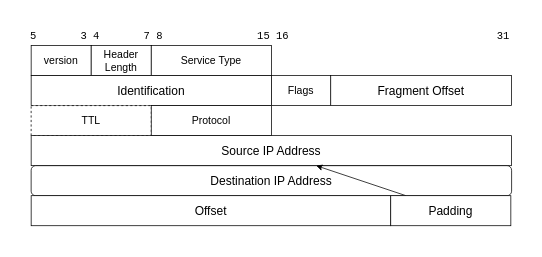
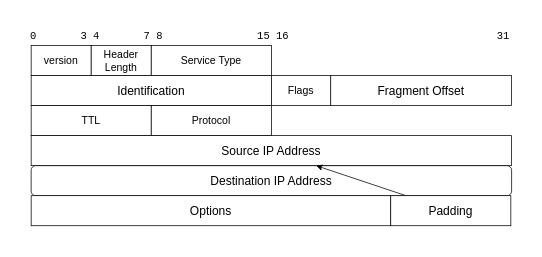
- <mxCell id="6" value="&lt;font style=&quot;font-size: 14px&quot; face=&quot;Courier New&quot; color=&quot;#000000&quot;&gt;5&amp;nbsp; &amp;nbsp; &amp;nbsp; &amp;nbsp;3 4&amp;nbsp; &amp;nbsp; &amp;nbsp; &amp;nbsp;7 8&amp;nbsp; &amp;nbsp; &amp;nbsp; &amp;nbsp; &amp;nbsp; &amp;nbsp; &amp;nbsp; &amp;nbsp;15 16&amp;nbsp; &amp;nbsp; &amp;nbsp; &amp;nbsp; &amp;nbsp; &amp;nbsp; &amp;nbsp; &amp;nbsp; &amp;nbsp; &amp;nbsp; &amp;nbsp; &amp;nbsp; &amp;nbsp; &amp;nbsp; &amp;nbsp; &amp;nbsp; &amp;nbsp;31&lt;/font&gt;" style="text;html=1;align=left;verticalAlign=middle;resizable=0;points=[];autosize=1;strokeColor=none;fillColor=none;" vertex="1" parent="1"><mxGeometry x="38" y="38" width="650" height="20" as="geometry" /></mxCell>
+ <mxCell id="6" value="&lt;font style=&quot;font-size: 14px&quot; face=&quot;Courier New&quot; color=&quot;#000000&quot;&gt;0&amp;nbsp; &amp;nbsp; &amp;nbsp; &amp;nbsp;3 4&amp;nbsp; &amp;nbsp; &amp;nbsp; &amp;nbsp;7 8&amp;nbsp; &amp;nbsp; &amp;nbsp; &amp;nbsp; &amp;nbsp; &amp;nbsp; &amp;nbsp; &amp;nbsp;15 16&amp;nbsp; &amp;nbsp; &amp;nbsp; &amp;nbsp; &amp;nbsp; &amp;nbsp; &amp;nbsp; &amp;nbsp; &amp;nbsp; &amp;nbsp; &amp;nbsp; &amp;nbsp; &amp;nbsp; &amp;nbsp; &amp;nbsp; &amp;nbsp; &amp;nbsp;31&lt;/font&gt;" style="text;html=1;align=left;verticalAlign=middle;resizable=0;points=[];autosize=1;strokeColor=none;fillColor=none;" vertex="1" parent="1"><mxGeometry x="38" y="38" width="650" height="20" as="geometry" /></mxCell>
- <mxCell id="9" value="&lt;font style=&quot;font-size: 14px&quot;&gt;TTL&lt;/font&gt;" style="rounded=0;whiteSpace=wrap;html=1;fillColor=#FFFFFF;strokeColor=#000000;fontColor=#000000;dashed=1;" vertex="1" parent="1"><mxGeometry x="41" y="140" width="160" height="40" as="geometry" /></mxCell>
+ <mxCell id="9" value="&lt;font style=&quot;font-size: 14px&quot;&gt;TTL&lt;/font&gt;" style="rounded=0;whiteSpace=wrap;html=1;fillColor=#FFFFFF;strokeColor=#000000;fontColor=#000000;" vertex="1" parent="1"><mxGeometry x="41" y="140" width="160" height="40" as="geometry" /></mxCell>
- <mxCell id="13" value="&lt;font size=&quot;3&quot;&gt;Offset&lt;/font&gt;" style="rounded=0;whiteSpace=wrap;html=1;fillColor=#FFFFFF;strokeColor=#000000;fontColor=#000000;" vertex="1" parent="1"><mxGeometry x="41" y="260" width="479" height="40" as="geometry" /></mxCell>
+ <mxCell id="13" value="&lt;font size=&quot;3&quot;&gt;Options&lt;/font&gt;" style="rounded=0;whiteSpace=wrap;html=1;fillColor=#FFFFFF;strokeColor=#000000;fontColor=#000000;" vertex="1" parent="1"><mxGeometry x="41" y="260" width="479" height="40" as="geometry" /></mxCell>
